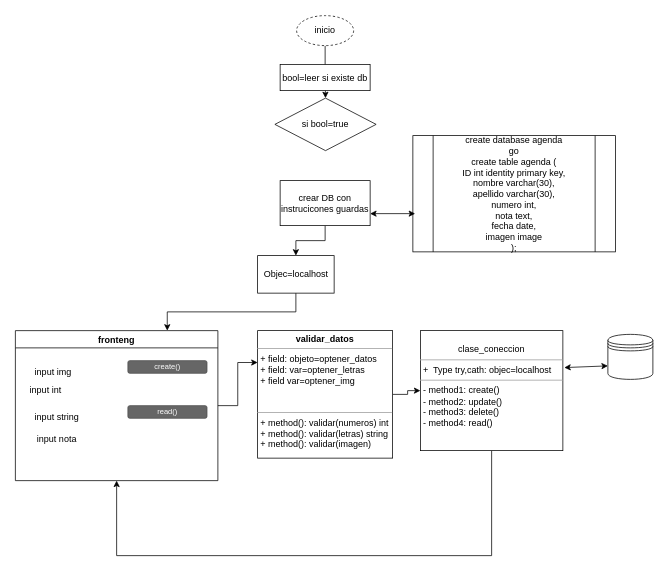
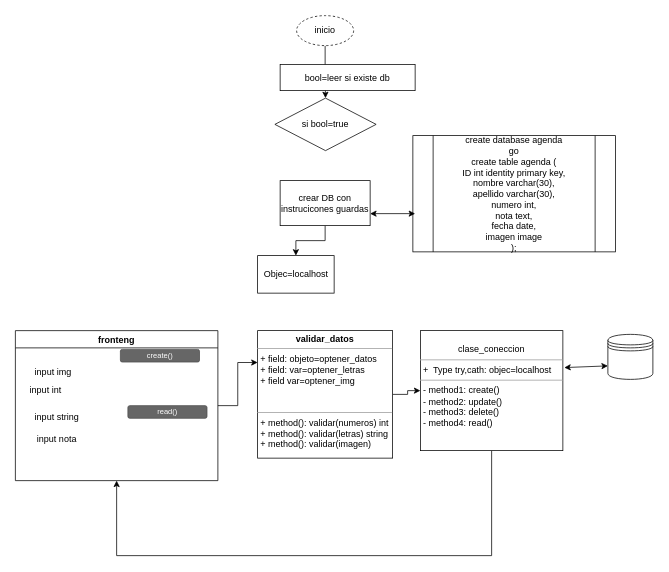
- <mxCell id="12" value="bool=leer si existe db" style="rounded=0;whiteSpace=wrap;html=1;" parent="1" vertex="1"><mxGeometry x="373" y="85" width="120" height="35" as="geometry" /></mxCell>
+ <mxCell id="12" value="bool=leer si existe db" style="rounded=0;whiteSpace=wrap;html=1;" parent="1" vertex="1"><mxGeometry x="373" y="85" width="180" height="35" as="geometry" /></mxCell>
- <mxCell id="10" style="edgeStyle=orthogonalEdgeStyle;rounded=0;orthogonalLoop=1;jettySize=auto;html=1;exitX=0.5;exitY=1;exitDx=0;exitDy=0;entryX=0.75;entryY=0;entryDx=0;entryDy=0;" edge="1" parent="1" source="11" target="18"><mxGeometry relative="1" as="geometry" /></mxCell>
- <mxCell id="22" value="create()" style="rounded=1;html=1;shadow=0;dashed=0;whiteSpace=wrap;fontSize=10;fillColor=#666666;align=center;strokeColor=#4D4D4D;fontColor=#ffffff;" vertex="1" parent="18"><mxGeometry x="150" y="40" width="105.5" height="16.88" as="geometry" /></mxCell>
+ <mxCell id="22" value="create()" style="rounded=1;html=1;shadow=0;dashed=0;whiteSpace=wrap;fontSize=10;fillColor=#666666;align=center;strokeColor=#4D4D4D;fontColor=#ffffff;" vertex="1" parent="18"><mxGeometry x="140" y="25" width="105.5" height="16.88" as="geometry" /></mxCell>
